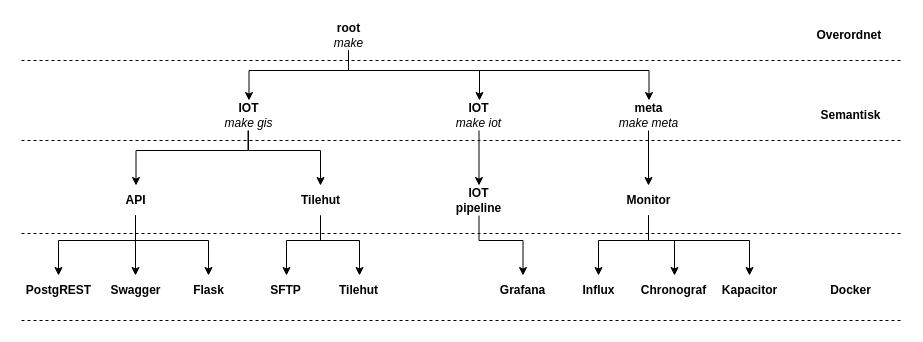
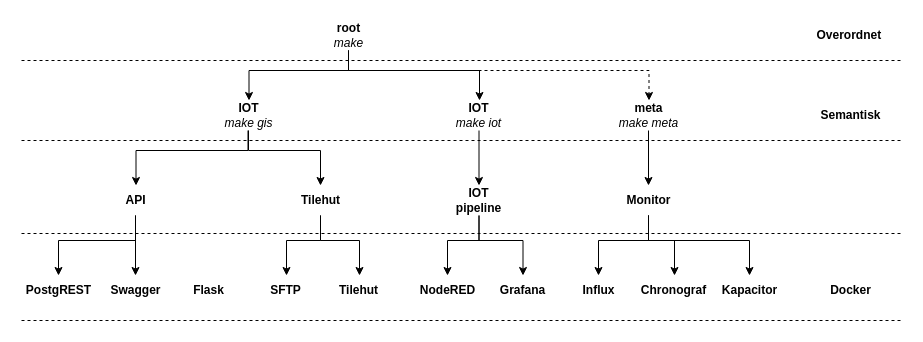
- <mxCell id="3" value="" style="edgeStyle=orthogonalEdgeStyle;rounded=0;orthogonalLoop=1;jettySize=auto;html=1;" edge="1" parent="1" source="5" target="7"><mxGeometry relative="1" as="geometry"><Array as="points"><mxPoint x="348.5" y="70" /><mxPoint x="648.5" y="70" /></Array></mxGeometry></mxCell>
+ <mxCell id="3" value="" style="edgeStyle=orthogonalEdgeStyle;rounded=0;orthogonalLoop=1;jettySize=auto;html=1;dashed=1;" edge="1" parent="1" source="5" target="7"><mxGeometry relative="1" as="geometry"><Array as="points"><mxPoint x="348.5" y="70" /><mxPoint x="648.5" y="70" /></Array></mxGeometry></mxCell>
- <mxCell id="27" style="edgeStyle=orthogonalEdgeStyle;rounded=0;orthogonalLoop=1;jettySize=auto;html=1;entryX=0.5;entryY=0;entryDx=0;entryDy=0;" edge="1" parent="1" source="28" target="35"><mxGeometry relative="1" as="geometry"><Array as="points"><mxPoint x="135" y="240" /><mxPoint x="208" y="240" /></Array></mxGeometry></mxCell>
+ <mxCell id="17" style="edgeStyle=orthogonalEdgeStyle;rounded=0;orthogonalLoop=1;jettySize=auto;html=1;" edge="1" parent="1" source="19" target="20"><mxGeometry relative="1" as="geometry"><Array as="points"><mxPoint x="479" y="240" /><mxPoint x="447" y="240" /></Array></mxGeometry></mxCell>
+ <mxCell id="20" value="&lt;b&gt;NodeRED&lt;/b&gt;&lt;br&gt;" style="text;html=1;strokeColor=none;fillColor=none;align=center;verticalAlign=middle;whiteSpace=wrap;rounded=0;" vertex="1" parent="1"><mxGeometry x="415.5" y="275" width="63" height="30" as="geometry" /></mxCell>
